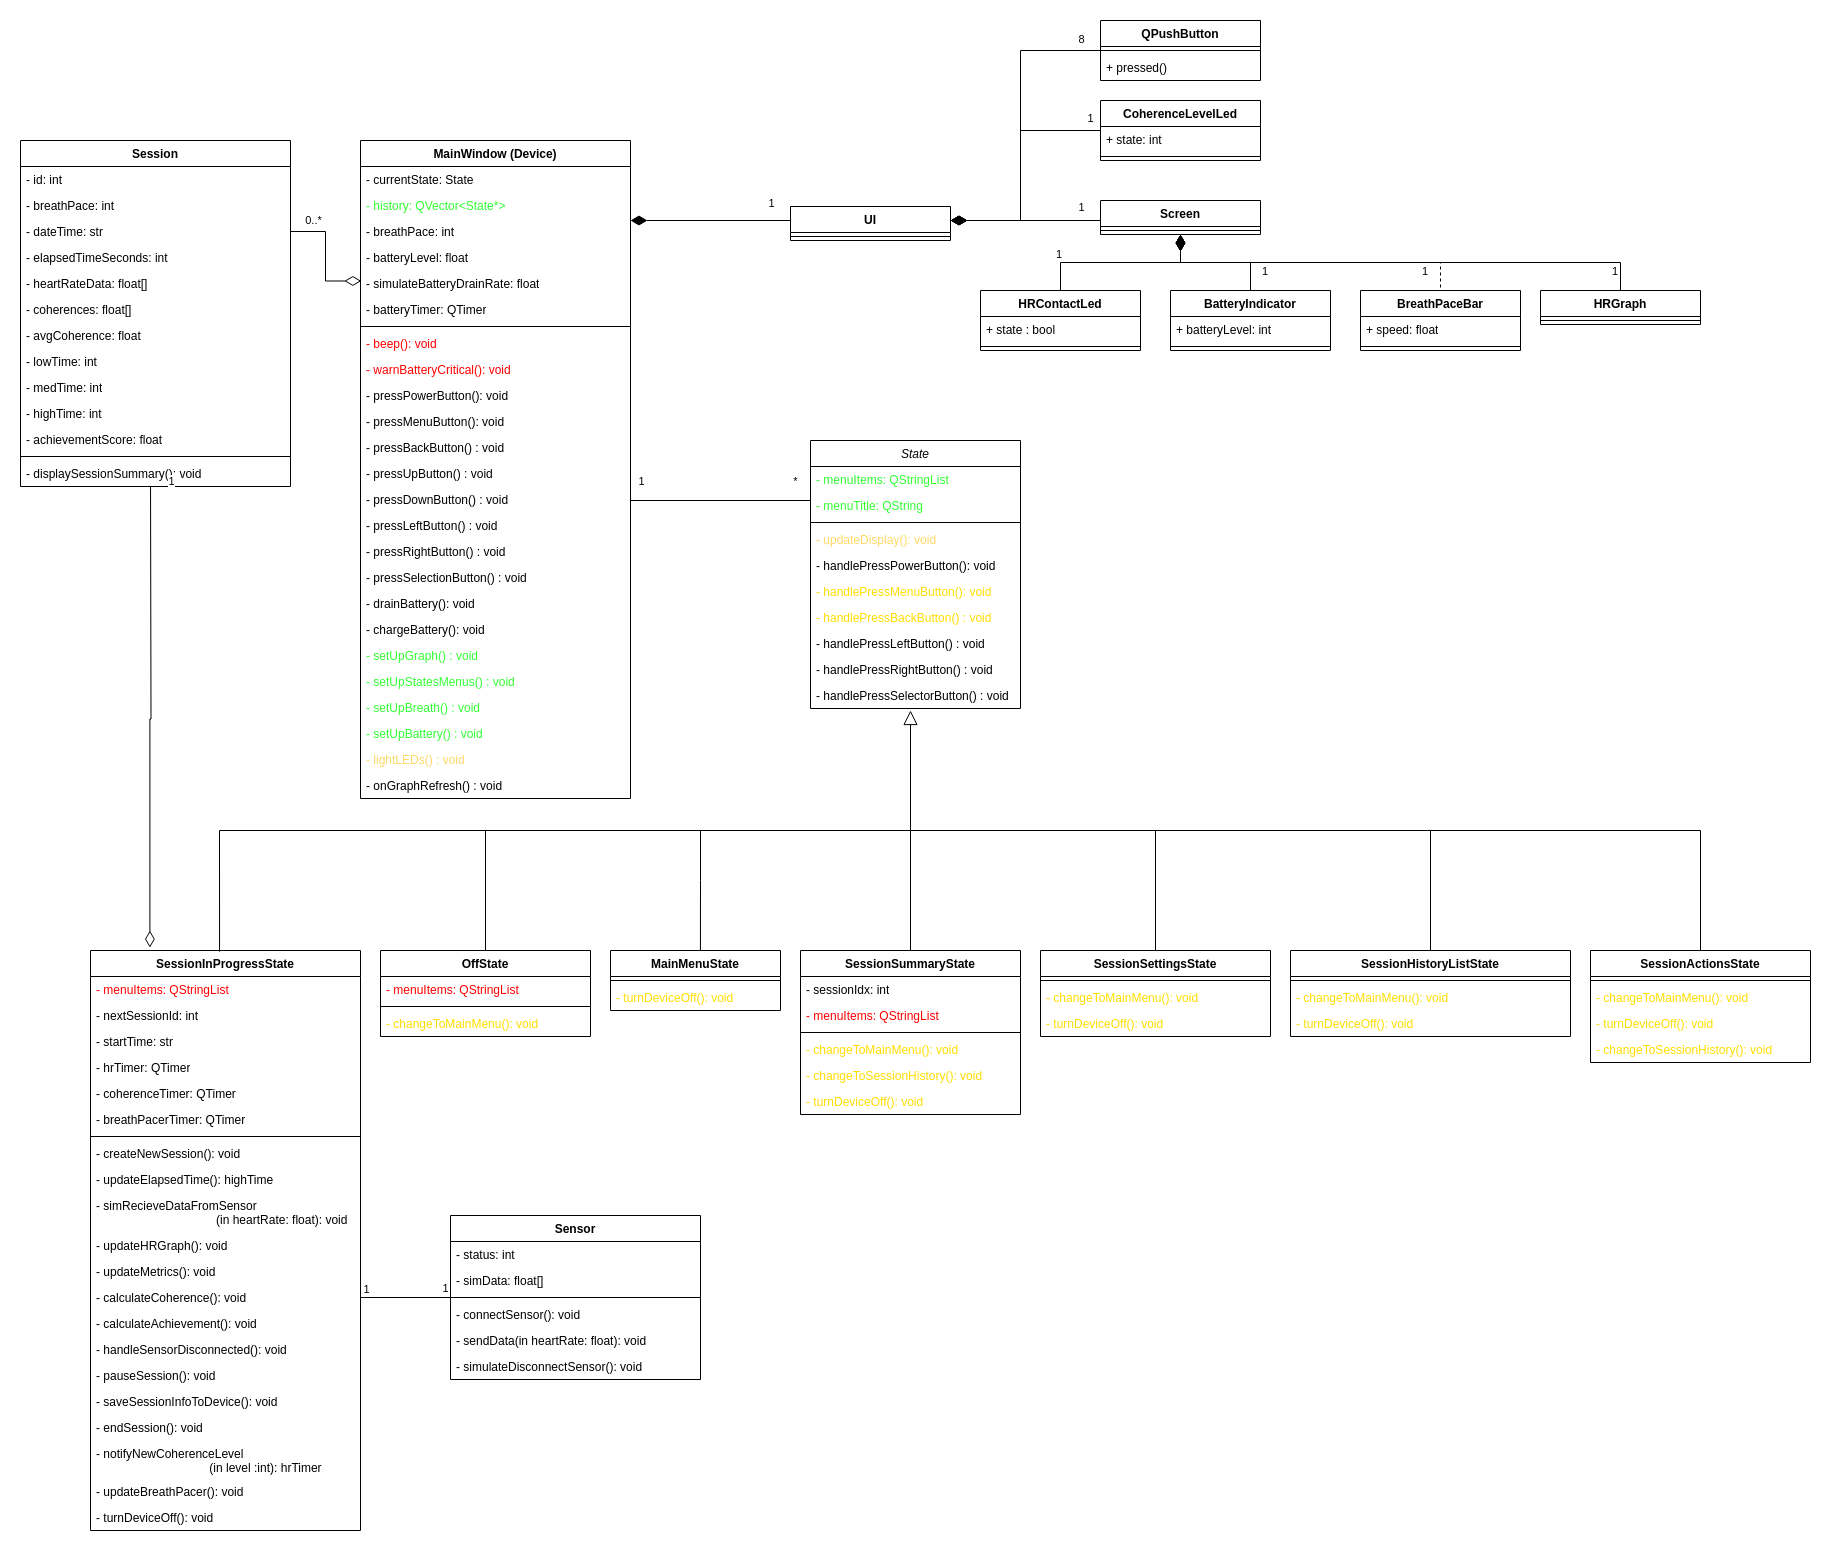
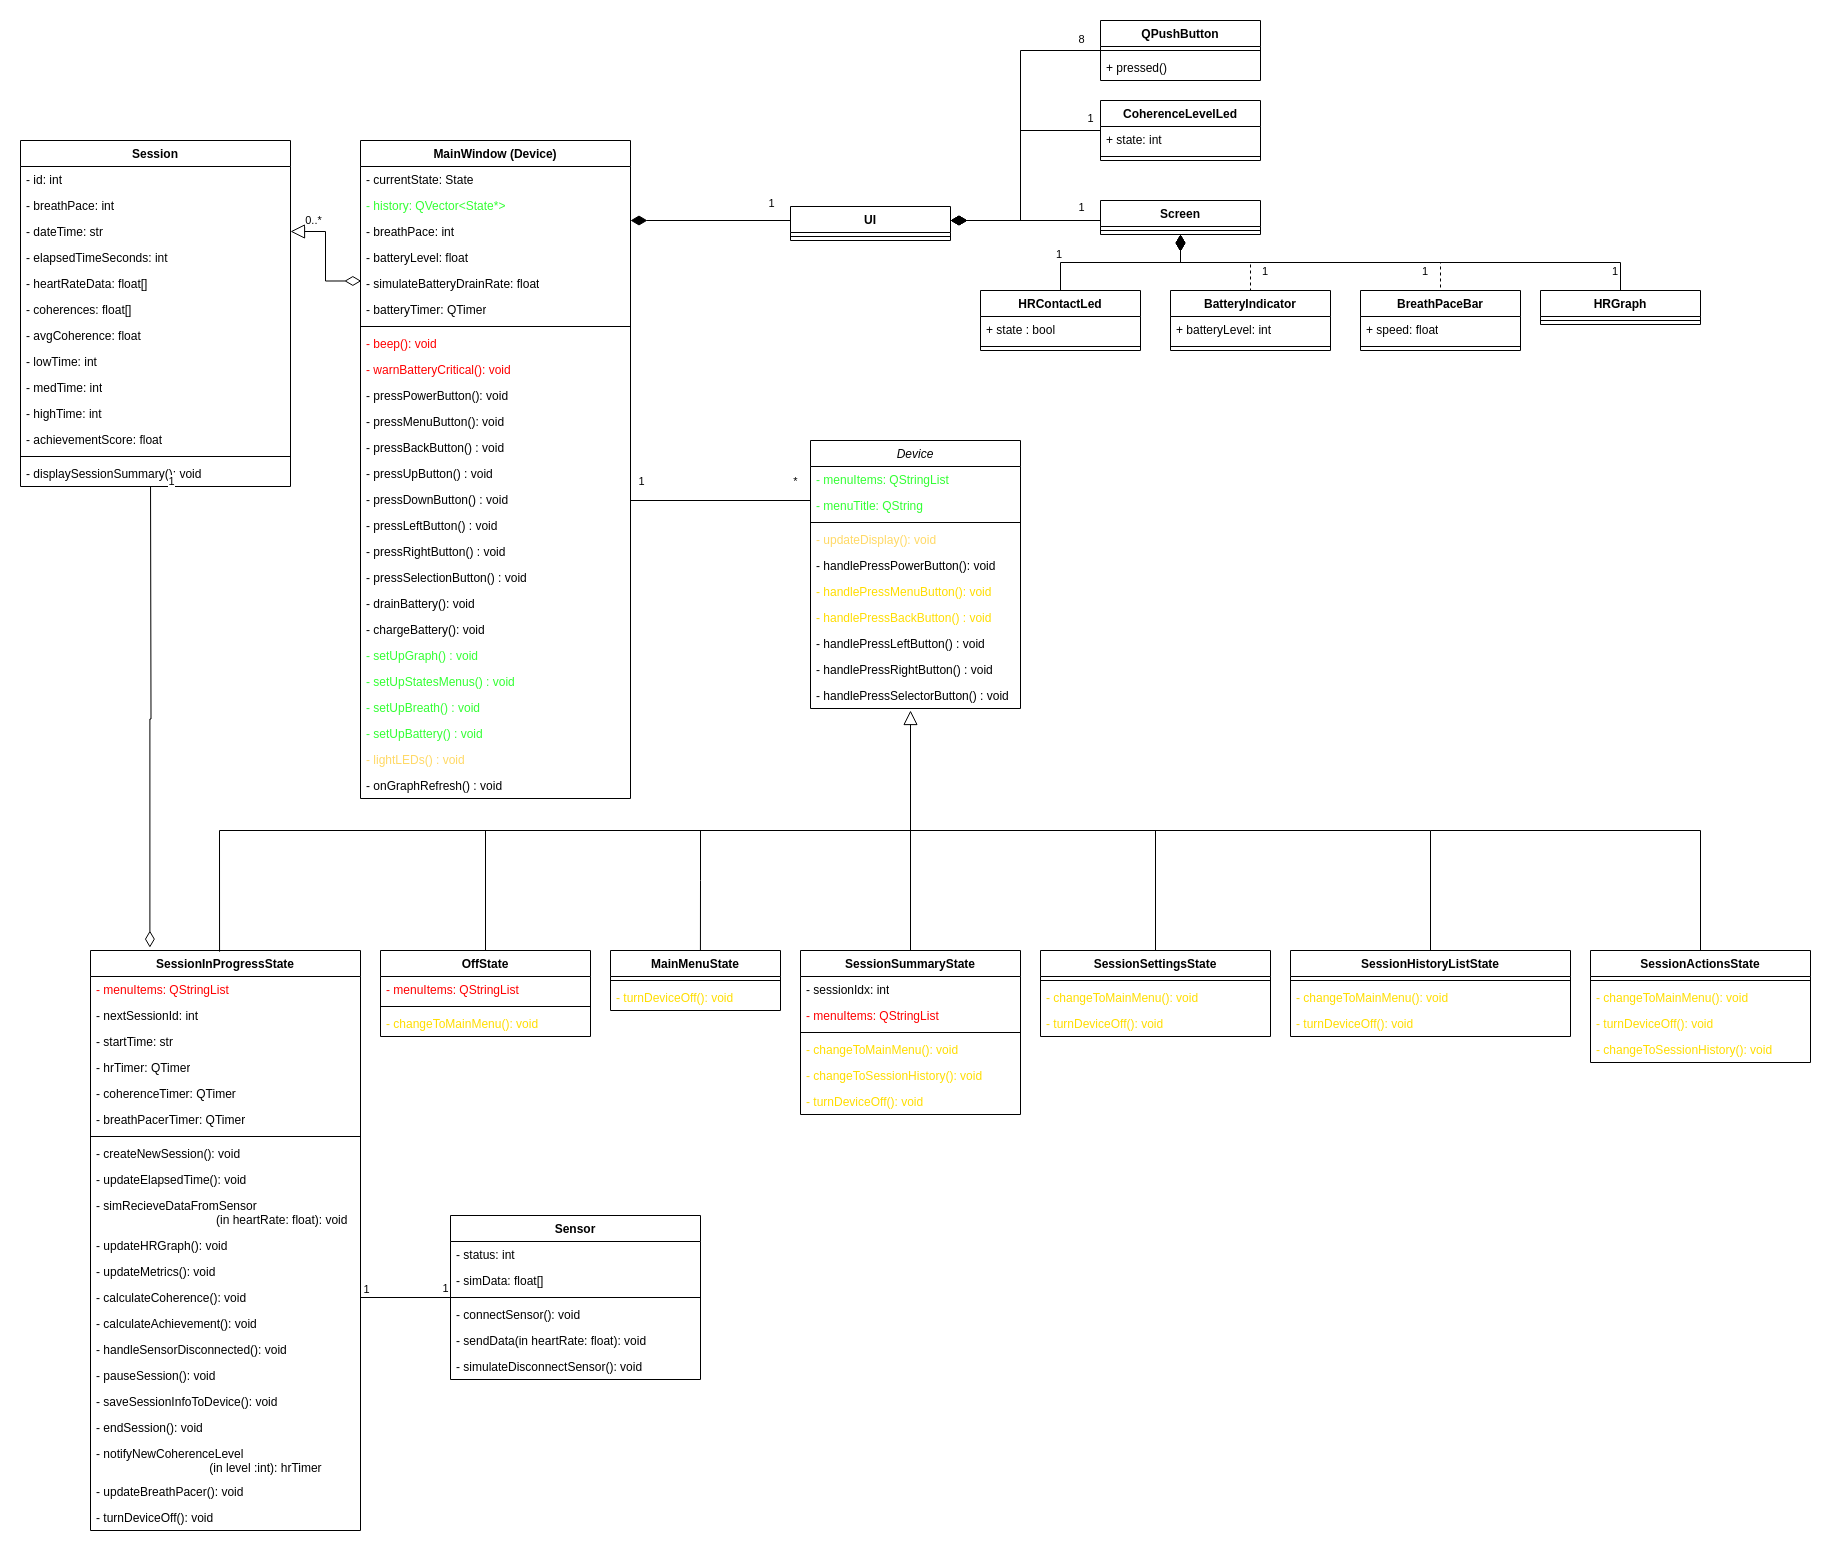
- <mxCell id="144" value="" style="endArrow=none;html=1;endSize=12;startArrow=diamondThin;startSize=14;startFill=0;edgeStyle=orthogonalEdgeStyle;align=left;verticalAlign=bottom;rounded=0;exitX=0.003;exitY=0.403;exitDx=0;exitDy=0;entryX=1;entryY=0.5;entryDx=0;entryDy=0;exitPerimeter=0;endFill=0;" edge="1" parent="1" source="7" target="133"><mxGeometry x="-0.715" y="-9" relative="1" as="geometry"><mxPoint x="140" y="610" as="sourcePoint" /><mxPoint x="300" y="610" as="targetPoint" /><mxPoint as="offset" /></mxGeometry></mxCell>
+ <mxCell id="144" value="" style="endArrow=block;html=1;endSize=12;startArrow=diamondThin;startSize=14;startFill=0;edgeStyle=orthogonalEdgeStyle;align=left;verticalAlign=bottom;rounded=0;exitX=0.003;exitY=0.403;exitDx=0;exitDy=0;entryX=1;entryY=0.5;entryDx=0;entryDy=0;exitPerimeter=0;endFill=0;" edge="1" parent="1" source="7" target="133"><mxGeometry x="-0.715" y="-9" relative="1" as="geometry"><mxPoint x="140" y="610" as="sourcePoint" /><mxPoint x="300" y="610" as="targetPoint" /><mxPoint as="offset" /></mxGeometry></mxCell>
- <mxCell id="152" value="1" style="endArrow=none;html=1;endSize=12;startArrow=diamondThin;startSize=14;startFill=1;edgeStyle=orthogonalEdgeStyle;align=left;verticalAlign=bottom;rounded=0;exitX=0.5;exitY=1;exitDx=0;exitDy=0;entryX=0.5;entryY=0;entryDx=0;entryDy=0;endFill=0;" edge="1" parent="1" source="115" target="120"><mxGeometry x="0.841" y="10" relative="1" as="geometry"><mxPoint x="1164" y="250" as="sourcePoint" /><mxPoint x="1040" y="303" as="targetPoint" /><mxPoint as="offset" /></mxGeometry></mxCell>
+ <mxCell id="152" value="1" style="endArrow=none;html=1;endSize=12;startArrow=diamondThin;startSize=14;startFill=1;edgeStyle=orthogonalEdgeStyle;align=left;verticalAlign=bottom;rounded=0;exitX=0.5;exitY=1;exitDx=0;exitDy=0;entryX=0.5;entryY=0;entryDx=0;entryDy=0;endFill=0;dashed=1;" edge="1" parent="1" source="115" target="120"><mxGeometry x="0.841" y="10" relative="1" as="geometry"><mxPoint x="1164" y="250" as="sourcePoint" /><mxPoint x="1040" y="303" as="targetPoint" /><mxPoint as="offset" /></mxGeometry></mxCell>
- <mxCell id="38" value="&lt;span style=&quot;font-weight: 400;&quot;&gt;&lt;i&gt;State&lt;/i&gt;&lt;/span&gt;" style="swimlane;fontStyle=1;align=center;verticalAlign=top;childLayout=stackLayout;horizontal=1;startSize=26;horizontalStack=0;resizeParent=1;resizeParentMax=0;resizeLast=0;collapsible=1;marginBottom=0;whiteSpace=wrap;html=1;" vertex="1" parent="1"><mxGeometry x="810" y="440" width="210" height="268" as="geometry" /></mxCell>
+ <mxCell id="38" value="&lt;span style=&quot;font-weight: 400;&quot;&gt;&lt;i&gt;Device&lt;/i&gt;&lt;/span&gt;" style="swimlane;fontStyle=1;align=center;verticalAlign=top;childLayout=stackLayout;horizontal=1;startSize=26;horizontalStack=0;resizeParent=1;resizeParentMax=0;resizeLast=0;collapsible=1;marginBottom=0;whiteSpace=wrap;html=1;" vertex="1" parent="1"><mxGeometry x="810" y="440" width="210" height="268" as="geometry" /></mxCell>
- <mxCell id="69" value="- updateElapsedTime(): highTime" style="text;strokeColor=none;fillColor=none;align=left;verticalAlign=top;spacingLeft=4;spacingRight=4;overflow=hidden;rotatable=0;points=[[0,0.5],[1,0.5]];portConstraint=eastwest;whiteSpace=wrap;html=1;" vertex="1" parent="60"><mxGeometry y="216" width="270" height="26" as="geometry" /></mxCell>
+ <mxCell id="69" value="- updateElapsedTime(): void" style="text;strokeColor=none;fillColor=none;align=left;verticalAlign=top;spacingLeft=4;spacingRight=4;overflow=hidden;rotatable=0;points=[[0,0.5],[1,0.5]];portConstraint=eastwest;whiteSpace=wrap;html=1;" vertex="1" parent="60"><mxGeometry y="216" width="270" height="26" as="geometry" /></mxCell>
